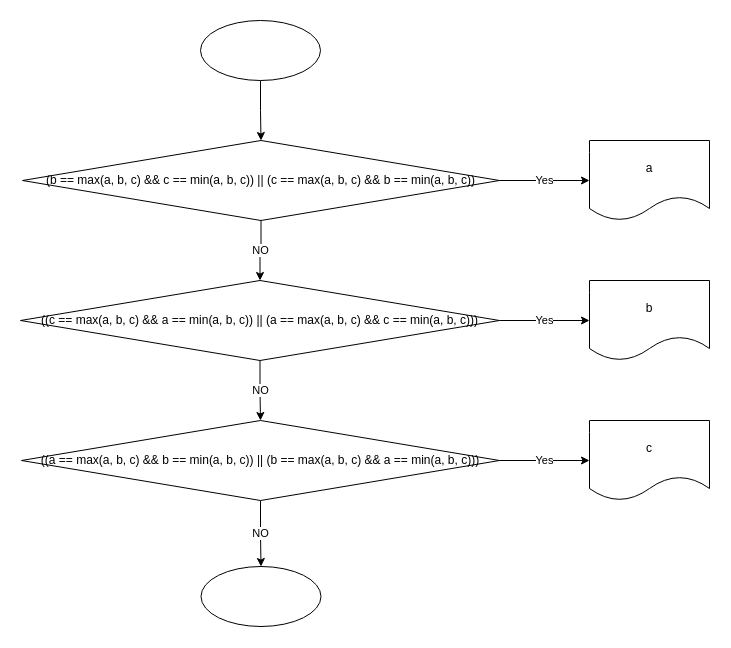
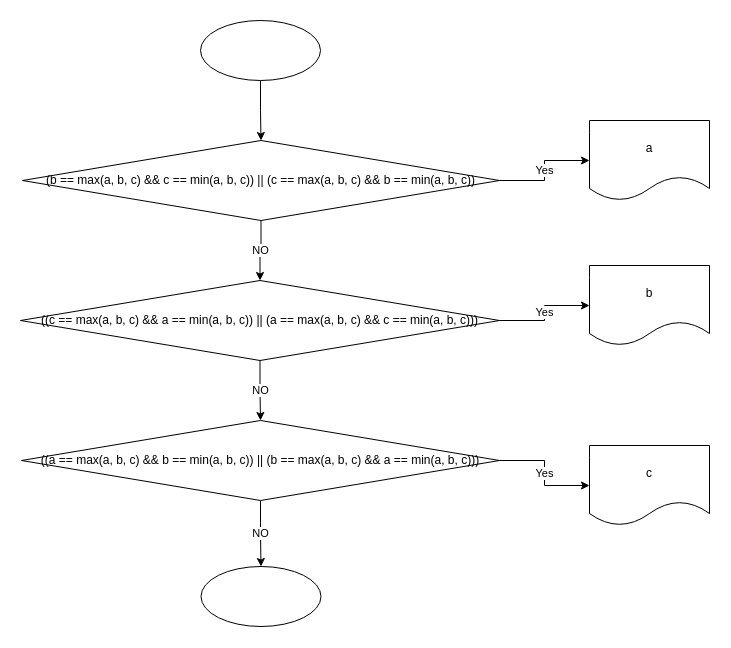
- <mxCell id="12" value="a" style="shape=document;whiteSpace=wrap;html=1;boundedLbl=1;" parent="1" vertex="1"><mxGeometry x="589" y="140" width="120" height="80" as="geometry" /></mxCell>
+ <mxCell id="12" value="a" style="shape=document;whiteSpace=wrap;html=1;boundedLbl=1;" parent="1" vertex="1"><mxGeometry x="589" y="120" width="120" height="80" as="geometry" /></mxCell>
- <mxCell id="13" value="b" style="shape=document;whiteSpace=wrap;html=1;boundedLbl=1;" parent="1" vertex="1"><mxGeometry x="589" y="280" width="120" height="80" as="geometry" /></mxCell>
+ <mxCell id="13" value="b" style="shape=document;whiteSpace=wrap;html=1;boundedLbl=1;" parent="1" vertex="1"><mxGeometry x="589" y="265" width="120" height="80" as="geometry" /></mxCell>
- <mxCell id="14" value="c" style="shape=document;whiteSpace=wrap;html=1;boundedLbl=1;" parent="1" vertex="1"><mxGeometry x="589" y="420" width="120" height="80" as="geometry" /></mxCell>
+ <mxCell id="14" value="c" style="shape=document;whiteSpace=wrap;html=1;boundedLbl=1;" parent="1" vertex="1"><mxGeometry x="589" y="445" width="120" height="80" as="geometry" /></mxCell>
